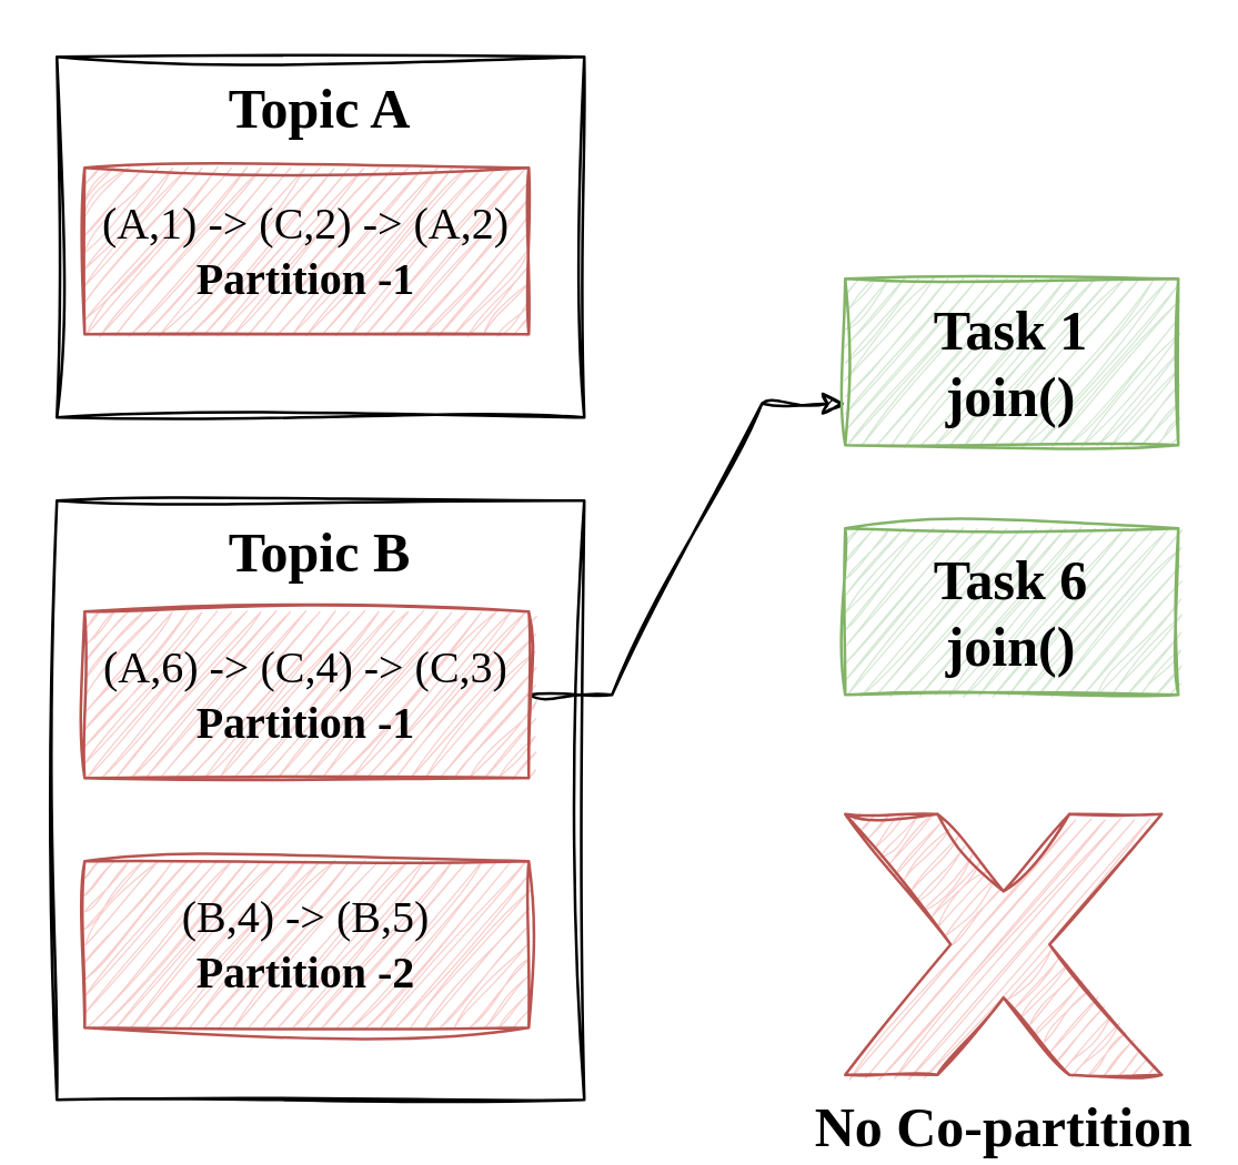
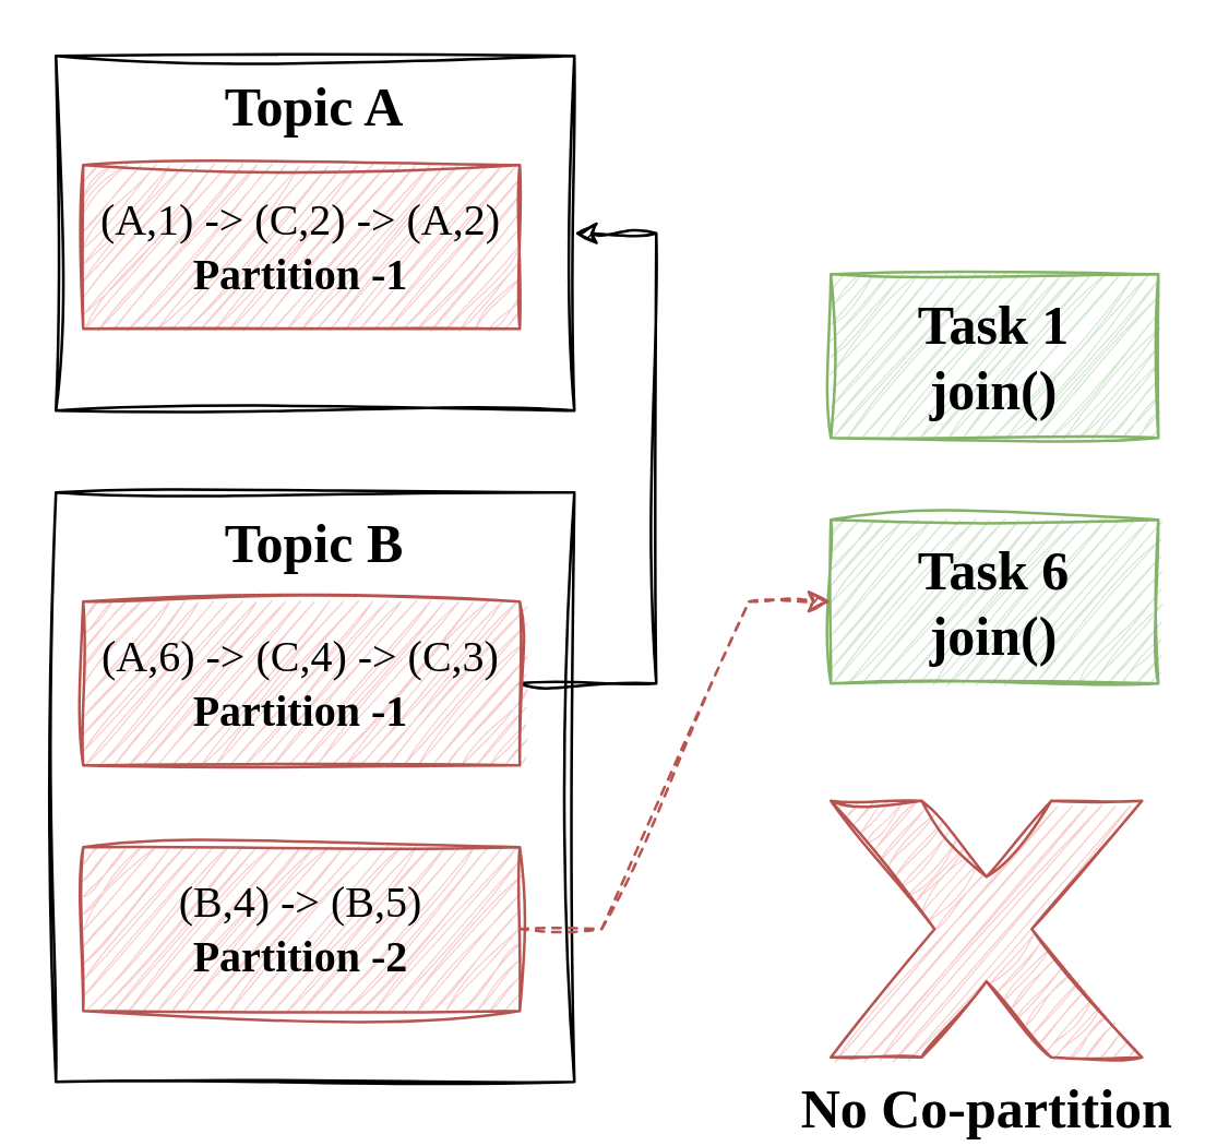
- <mxCell id="6" style="edgeStyle=entityRelationEdgeStyle;rounded=0;sketch=1;hachureGap=4;jiggle=2;curveFitting=1;orthogonalLoop=1;jettySize=auto;html=1;exitX=1;exitY=0.5;exitDx=0;exitDy=0;entryX=0;entryY=0.75;entryDx=0;entryDy=0;fontFamily=Architects Daughter;fontSource=https%3A%2F%2Ffonts.googleapis.com%2Fcss%3Ffamily%3DArchitects%2BDaughter;fontSize=16;" edge="1" parent="1" source="7" target="10"><mxGeometry relative="1" as="geometry" /></mxCell>
+ <mxCell id="6" style="edgeStyle=entityRelationEdgeStyle;rounded=0;sketch=1;hachureGap=4;jiggle=2;curveFitting=1;orthogonalLoop=1;jettySize=auto;html=1;exitX=1;exitY=0.5;exitDx=0;exitDy=0;fontFamily=Architects Daughter;fontSource=https%3A%2F%2Ffonts.googleapis.com%2Fcss%3Ffamily%3DArchitects%2BDaughter;fontSize=16;" edge="1" parent="1" source="7" target="3"><mxGeometry relative="1" as="geometry" /></mxCell>
+ <mxCell id="8" style="edgeStyle=entityRelationEdgeStyle;rounded=0;sketch=1;hachureGap=4;jiggle=2;curveFitting=1;orthogonalLoop=1;jettySize=auto;html=1;exitX=1;exitY=0.5;exitDx=0;exitDy=0;entryX=0;entryY=0.5;entryDx=0;entryDy=0;fontFamily=Architects Daughter;fontSource=https%3A%2F%2Ffonts.googleapis.com%2Fcss%3Ffamily%3DArchitects%2BDaughter;fontSize=16;fillColor=#f8cecc;strokeColor=#b85450;dashed=1;" edge="1" parent="1" source="9" target="2"><mxGeometry relative="1" as="geometry" /></mxCell>
